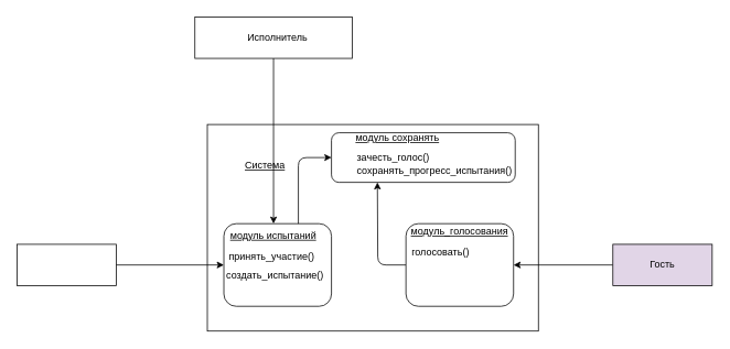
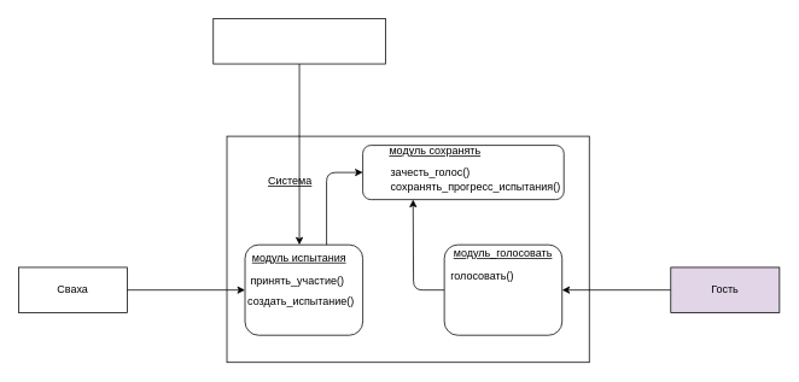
- <mxCell id="7" value="Исполнитель" style="text;html=1;strokeColor=none;fillColor=none;align=center;verticalAlign=middle;whiteSpace=wrap;rounded=0;" parent="1" vertex="1"><mxGeometry x="255" y="30" width="160" height="30" as="geometry" /></mxCell>
- <mxCell id="19" value="&lt;span style=&quot;font-style: normal;&quot;&gt;модуль_голосования&lt;/span&gt;" style="text;html=1;strokeColor=none;fillColor=none;align=center;verticalAlign=middle;whiteSpace=wrap;rounded=0;fontStyle=6" vertex="1" parent="1"><mxGeometry x="495" y="265" width="120" height="30" as="geometry" /></mxCell>
+ <mxCell id="19" value="&lt;span style=&quot;font-style: normal;&quot;&gt;модуль_голосовать&lt;/span&gt;" style="text;html=1;strokeColor=none;fillColor=none;align=center;verticalAlign=middle;whiteSpace=wrap;rounded=0;fontStyle=6" vertex="1" parent="1"><mxGeometry x="495" y="265" width="120" height="30" as="geometry" /></mxCell>
- <mxCell id="13" value="&lt;span style=&quot;font-style: normal;&quot;&gt;модуль испытаний&lt;/span&gt;" style="text;html=1;strokeColor=none;fillColor=none;align=center;verticalAlign=middle;whiteSpace=wrap;rounded=0;fontStyle=6" vertex="1" parent="1"><mxGeometry x="270" y="270" width="120" height="30" as="geometry" /></mxCell>
+ <mxCell id="13" value="&lt;span style=&quot;font-style: normal;&quot;&gt;модуль испытания&lt;/span&gt;" style="text;html=1;strokeColor=none;fillColor=none;align=center;verticalAlign=middle;whiteSpace=wrap;rounded=0;fontStyle=6" vertex="1" parent="1"><mxGeometry x="270" y="270" width="120" height="30" as="geometry" /></mxCell>
+ <mxCell id="3" value="Сваха" style="text;html=1;strokeColor=none;fillColor=none;align=center;verticalAlign=middle;whiteSpace=wrap;rounded=0;" parent="1" vertex="1"><mxGeometry x="50" y="305" width="60" height="30" as="geometry" /></mxCell>
